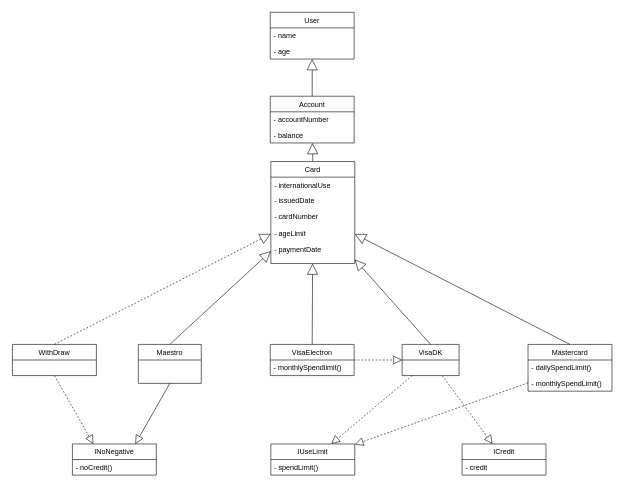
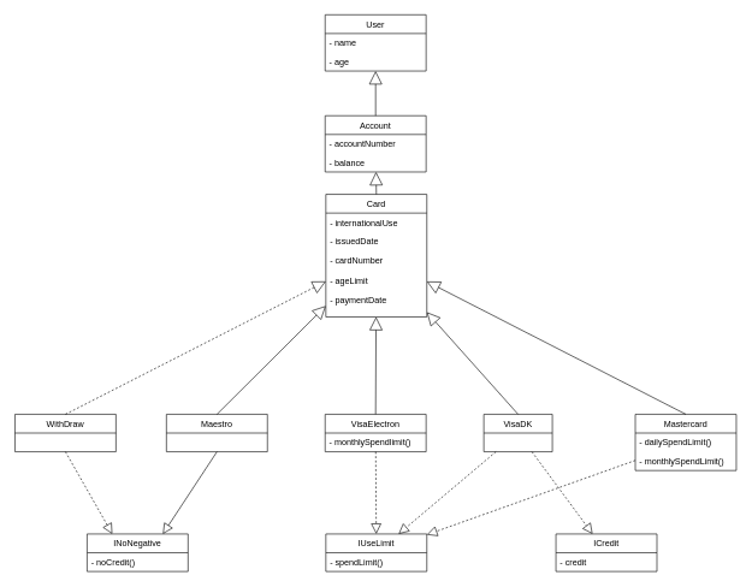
- <mxCell id="35" value="" style="endArrow=block;dashed=1;endFill=0;endSize=12;html=1;" edge="1" parent="1" source="4" target="6"><mxGeometry width="160" relative="1" as="geometry"><mxPoint x="490" y="630" as="sourcePoint" /><mxPoint x="650" y="630" as="targetPoint" /></mxGeometry></mxCell>
+ <mxCell id="35" value="" style="endArrow=block;dashed=1;endFill=0;endSize=12;html=1;" edge="1" parent="1" source="4" target="20"><mxGeometry width="160" relative="1" as="geometry"><mxPoint x="490" y="630" as="sourcePoint" /><mxPoint x="650" y="630" as="targetPoint" /></mxGeometry></mxCell>
- <mxCell id="2" value="Maestro" style="swimlane;fontStyle=0;childLayout=stackLayout;horizontal=1;startSize=26;fillColor=none;horizontalStack=0;resizeParent=1;resizeParentMax=0;resizeLast=0;collapsible=1;marginBottom=0;" vertex="1" parent="1"><mxGeometry x="230" y="574" width="105" height="65" as="geometry" /></mxCell>
+ <mxCell id="2" value="Maestro" style="swimlane;fontStyle=0;childLayout=stackLayout;horizontal=1;startSize=26;fillColor=none;horizontalStack=0;resizeParent=1;resizeParentMax=0;resizeLast=0;collapsible=1;marginBottom=0;" vertex="1" parent="1"><mxGeometry x="230" y="574" width="140" height="52" as="geometry" /></mxCell>
